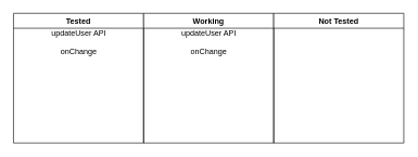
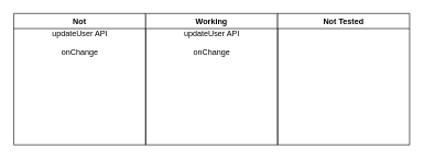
- <mxCell id="2" value="Tested" style="swimlane;" vertex="1" parent="1"><mxGeometry width="200" height="200" as="geometry" x="20" y="20" /></mxCell>
+ <mxCell id="2" value="Not" style="swimlane;" vertex="1" parent="1"><mxGeometry width="200" height="200" as="geometry" x="20" y="20" /></mxCell>
